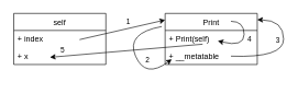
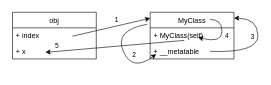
- <mxCell id="2" value="self" style="swimlane;fontStyle=0;childLayout=stackLayout;horizontal=1;startSize=26;fillColor=none;horizontalStack=0;resizeParent=1;resizeParentMax=0;resizeLast=0;collapsible=1;marginBottom=0;" parent="1" vertex="1"><mxGeometry x="20" y="20" width="140" height="78" as="geometry" /></mxCell>
+ <mxCell id="2" value="obj" style="swimlane;fontStyle=0;childLayout=stackLayout;horizontal=1;startSize=26;fillColor=none;horizontalStack=0;resizeParent=1;resizeParentMax=0;resizeLast=0;collapsible=1;marginBottom=0;" parent="1" vertex="1"><mxGeometry x="20" y="20" width="140" height="78" as="geometry" /></mxCell>
- <mxCell id="5" value="Print" style="swimlane;fontStyle=0;childLayout=stackLayout;horizontal=1;startSize=26;fillColor=none;horizontalStack=0;resizeParent=1;resizeParentMax=0;resizeLast=0;collapsible=1;marginBottom=0;" parent="1" vertex="1"><mxGeometry x="250" y="20" width="140" height="78" as="geometry" /></mxCell>
+ <mxCell id="5" value="MyClass" style="swimlane;fontStyle=0;childLayout=stackLayout;horizontal=1;startSize=26;fillColor=none;horizontalStack=0;resizeParent=1;resizeParentMax=0;resizeLast=0;collapsible=1;marginBottom=0;" parent="1" vertex="1"><mxGeometry x="250" y="20" width="140" height="78" as="geometry" /></mxCell>
- <mxCell id="6" value="+ Print(self)" style="text;strokeColor=none;fillColor=none;align=left;verticalAlign=top;spacingLeft=4;spacingRight=4;overflow=hidden;rotatable=0;points=[[0,0.5],[1,0.5]];portConstraint=eastwest;" parent="5" vertex="1"><mxGeometry y="26" width="140" height="26" as="geometry" /></mxCell>
+ <mxCell id="6" value="+ MyClass(self)" style="text;strokeColor=none;fillColor=none;align=left;verticalAlign=top;spacingLeft=4;spacingRight=4;overflow=hidden;rotatable=0;points=[[0,0.5],[1,0.5]];portConstraint=eastwest;" parent="5" vertex="1"><mxGeometry y="26" width="140" height="26" as="geometry" /></mxCell>
